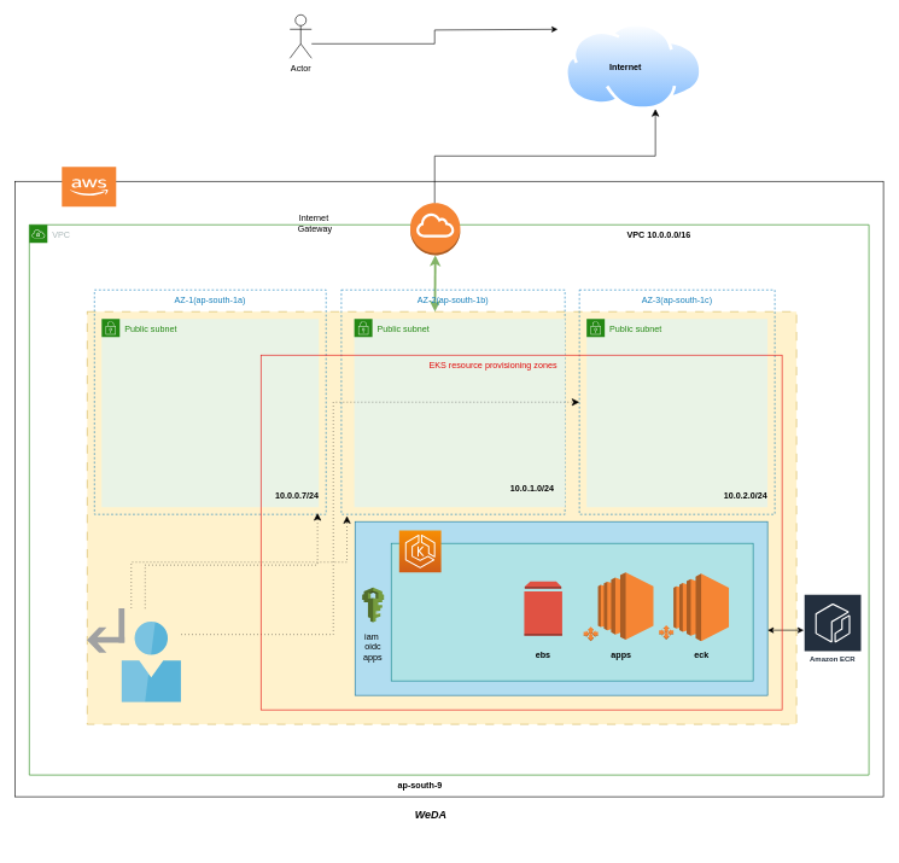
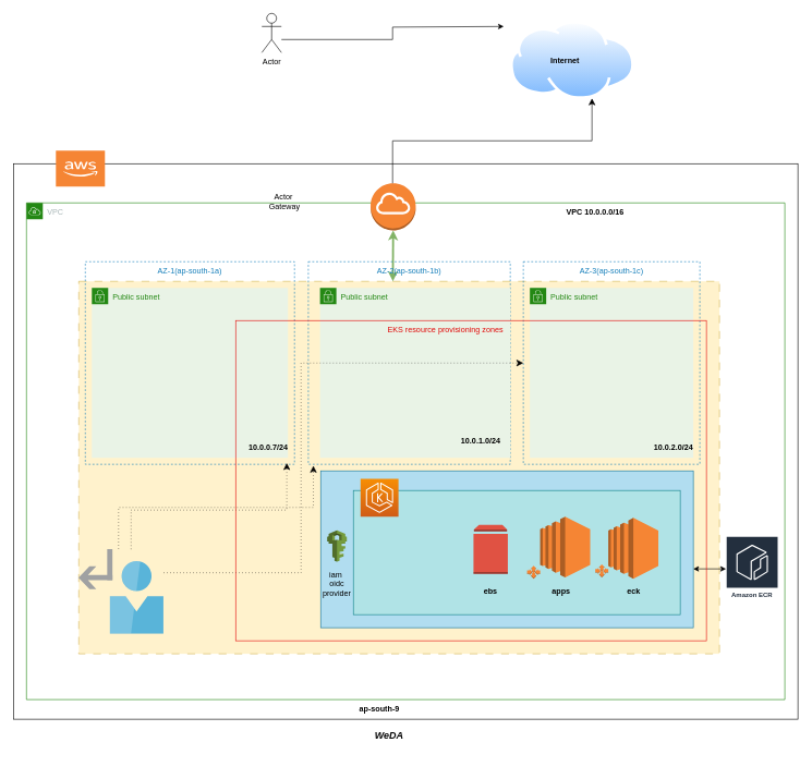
- <mxCell id="5" value="Internet&amp;nbsp;&lt;br&gt;Gateway" style="text;html=1;strokeColor=none;fillColor=none;align=center;verticalAlign=middle;whiteSpace=wrap;rounded=0;" vertex="1" parent="4"><mxGeometry x="370" y="-25" width="50" height="45" as="geometry" /></mxCell>
+ <mxCell id="5" value="Actor&amp;nbsp;&lt;br&gt;Gateway" style="text;html=1;strokeColor=none;fillColor=none;align=center;verticalAlign=middle;whiteSpace=wrap;rounded=0;" vertex="1" parent="4"><mxGeometry x="370" y="-25" width="50" height="45" as="geometry" /></mxCell>
- <mxCell id="43" value="iam&amp;nbsp;&lt;br&gt;oidc&lt;br&gt;apps" style="text;html=1;strokeColor=none;fillColor=none;align=center;verticalAlign=middle;whiteSpace=wrap;rounded=0;" vertex="1" parent="1"><mxGeometry x="485" y="877.5" width="60" height="30" as="geometry" /></mxCell>
+ <mxCell id="43" value="iam&amp;nbsp;&lt;br&gt;oidc&lt;br&gt;provider" style="text;html=1;strokeColor=none;fillColor=none;align=center;verticalAlign=middle;whiteSpace=wrap;rounded=0;" vertex="1" parent="1"><mxGeometry x="485" y="877.5" width="60" height="30" as="geometry" /></mxCell>
